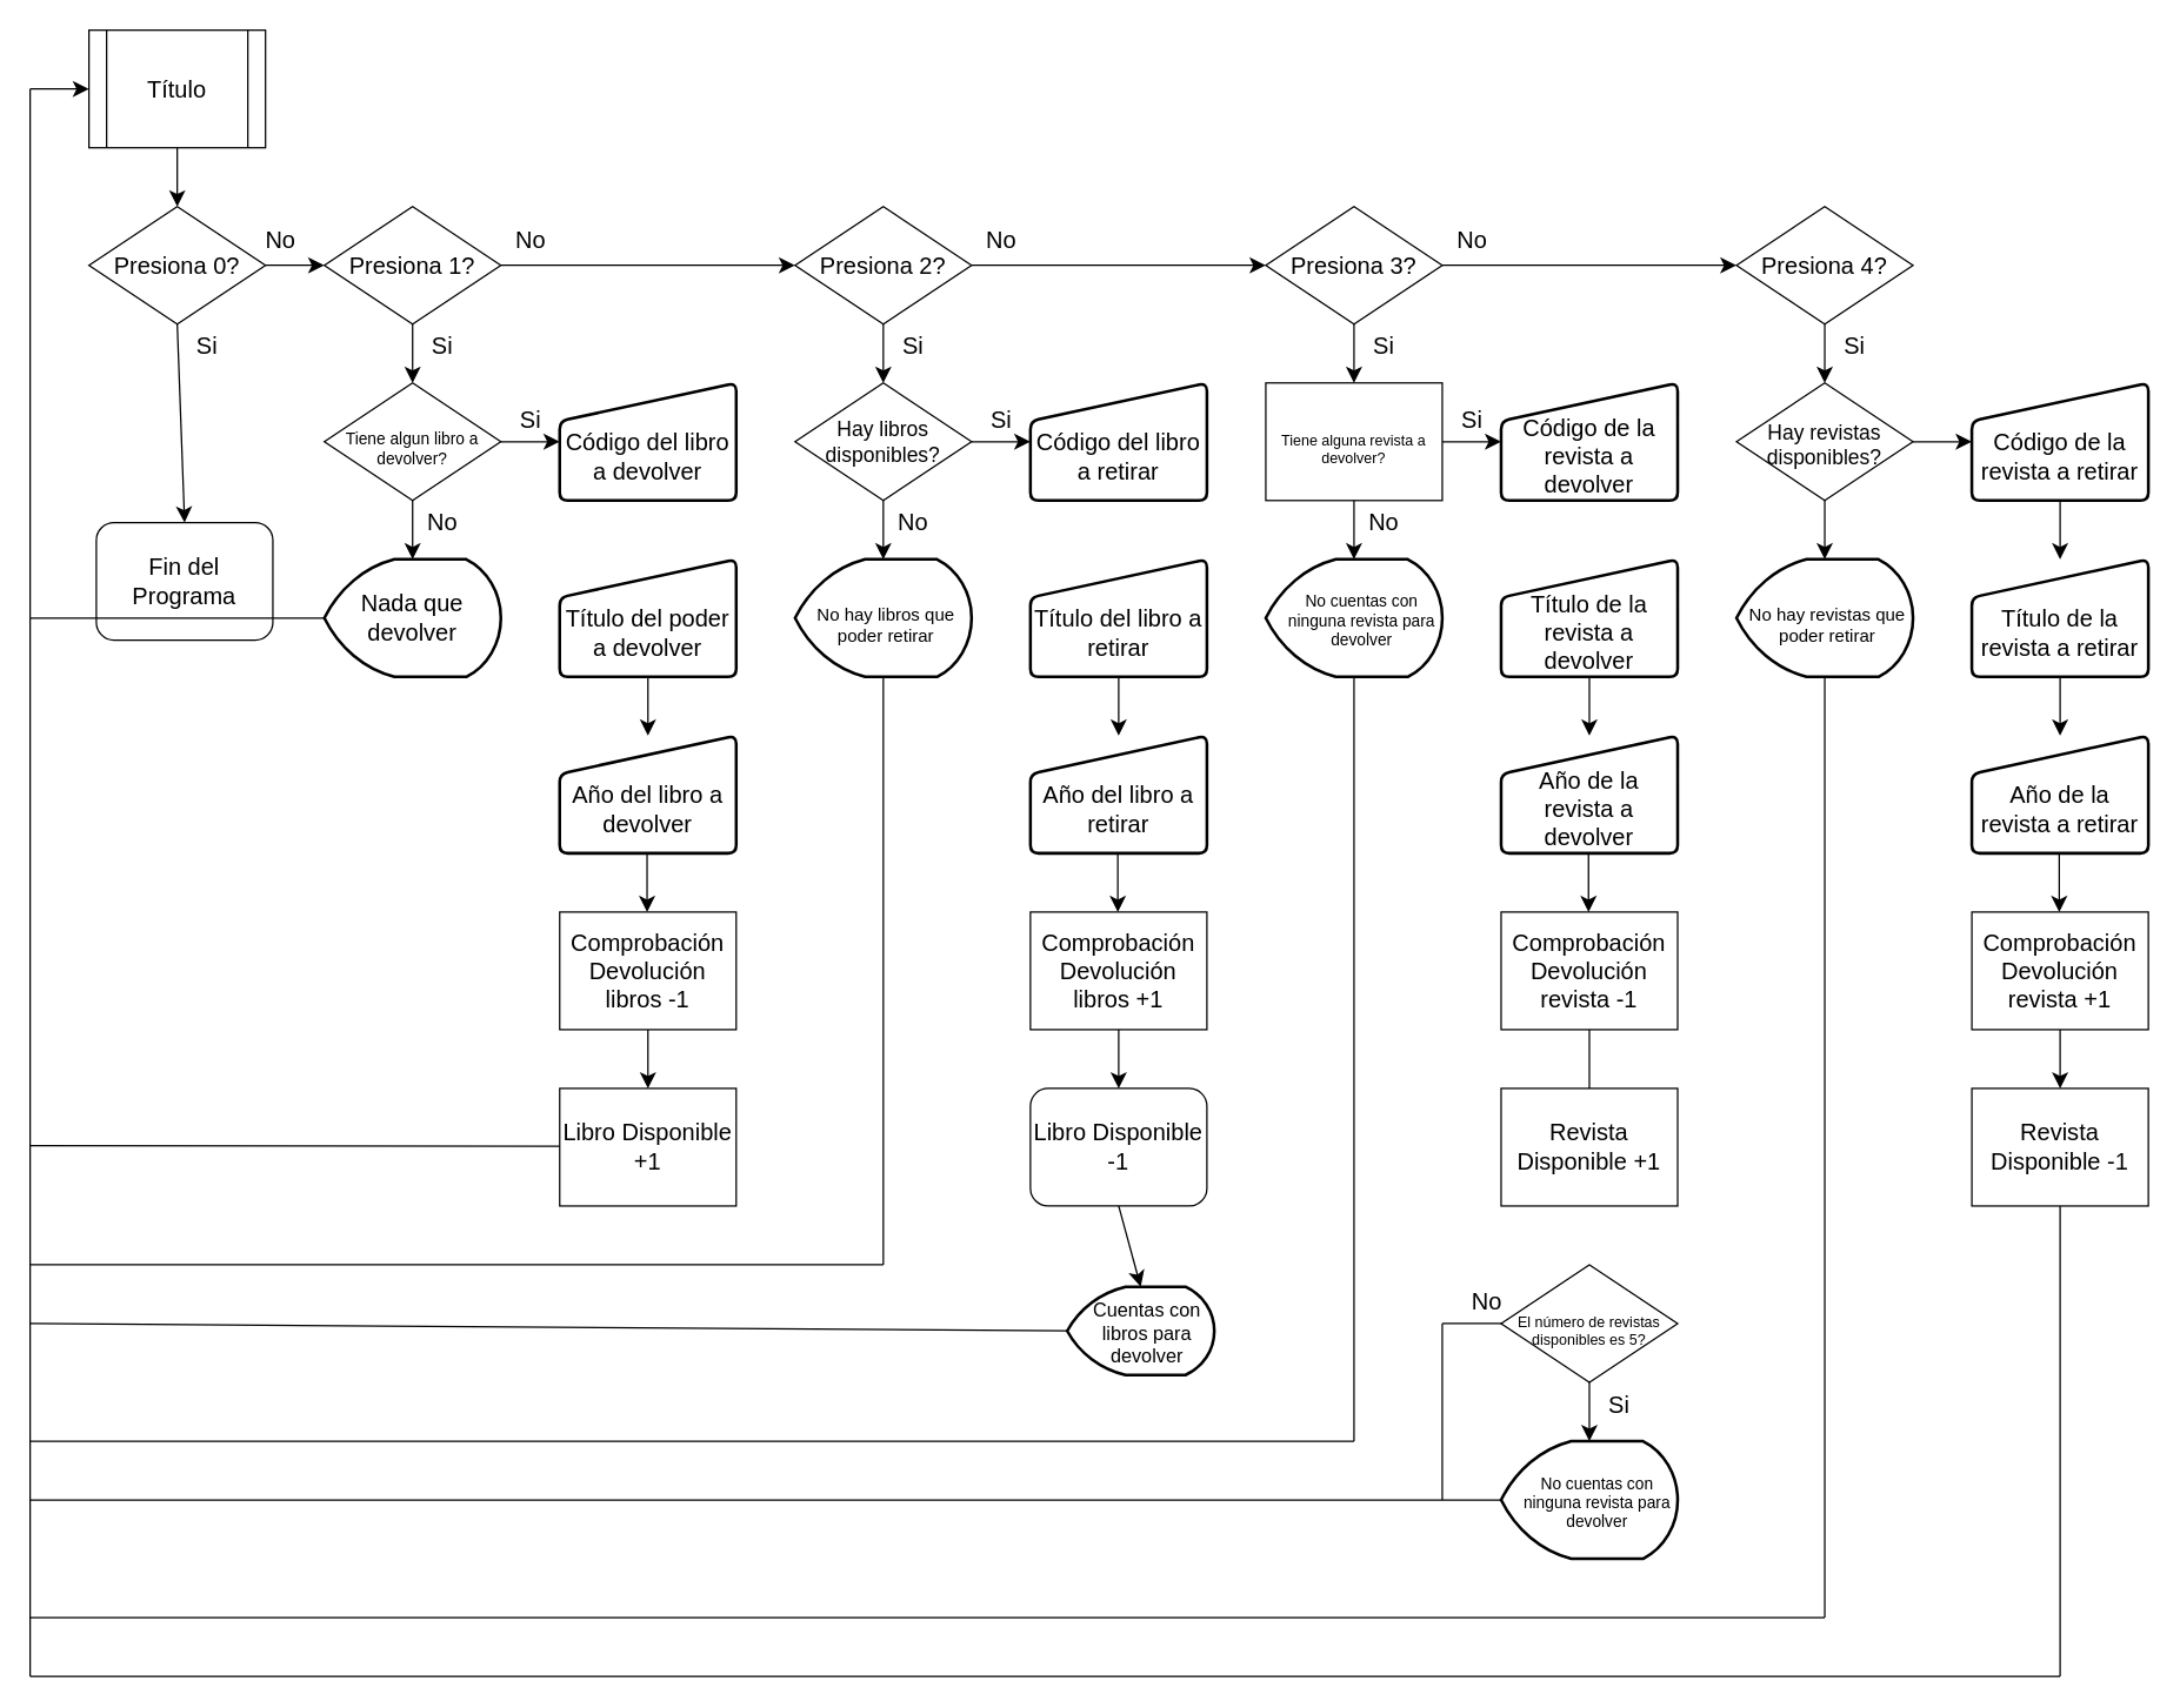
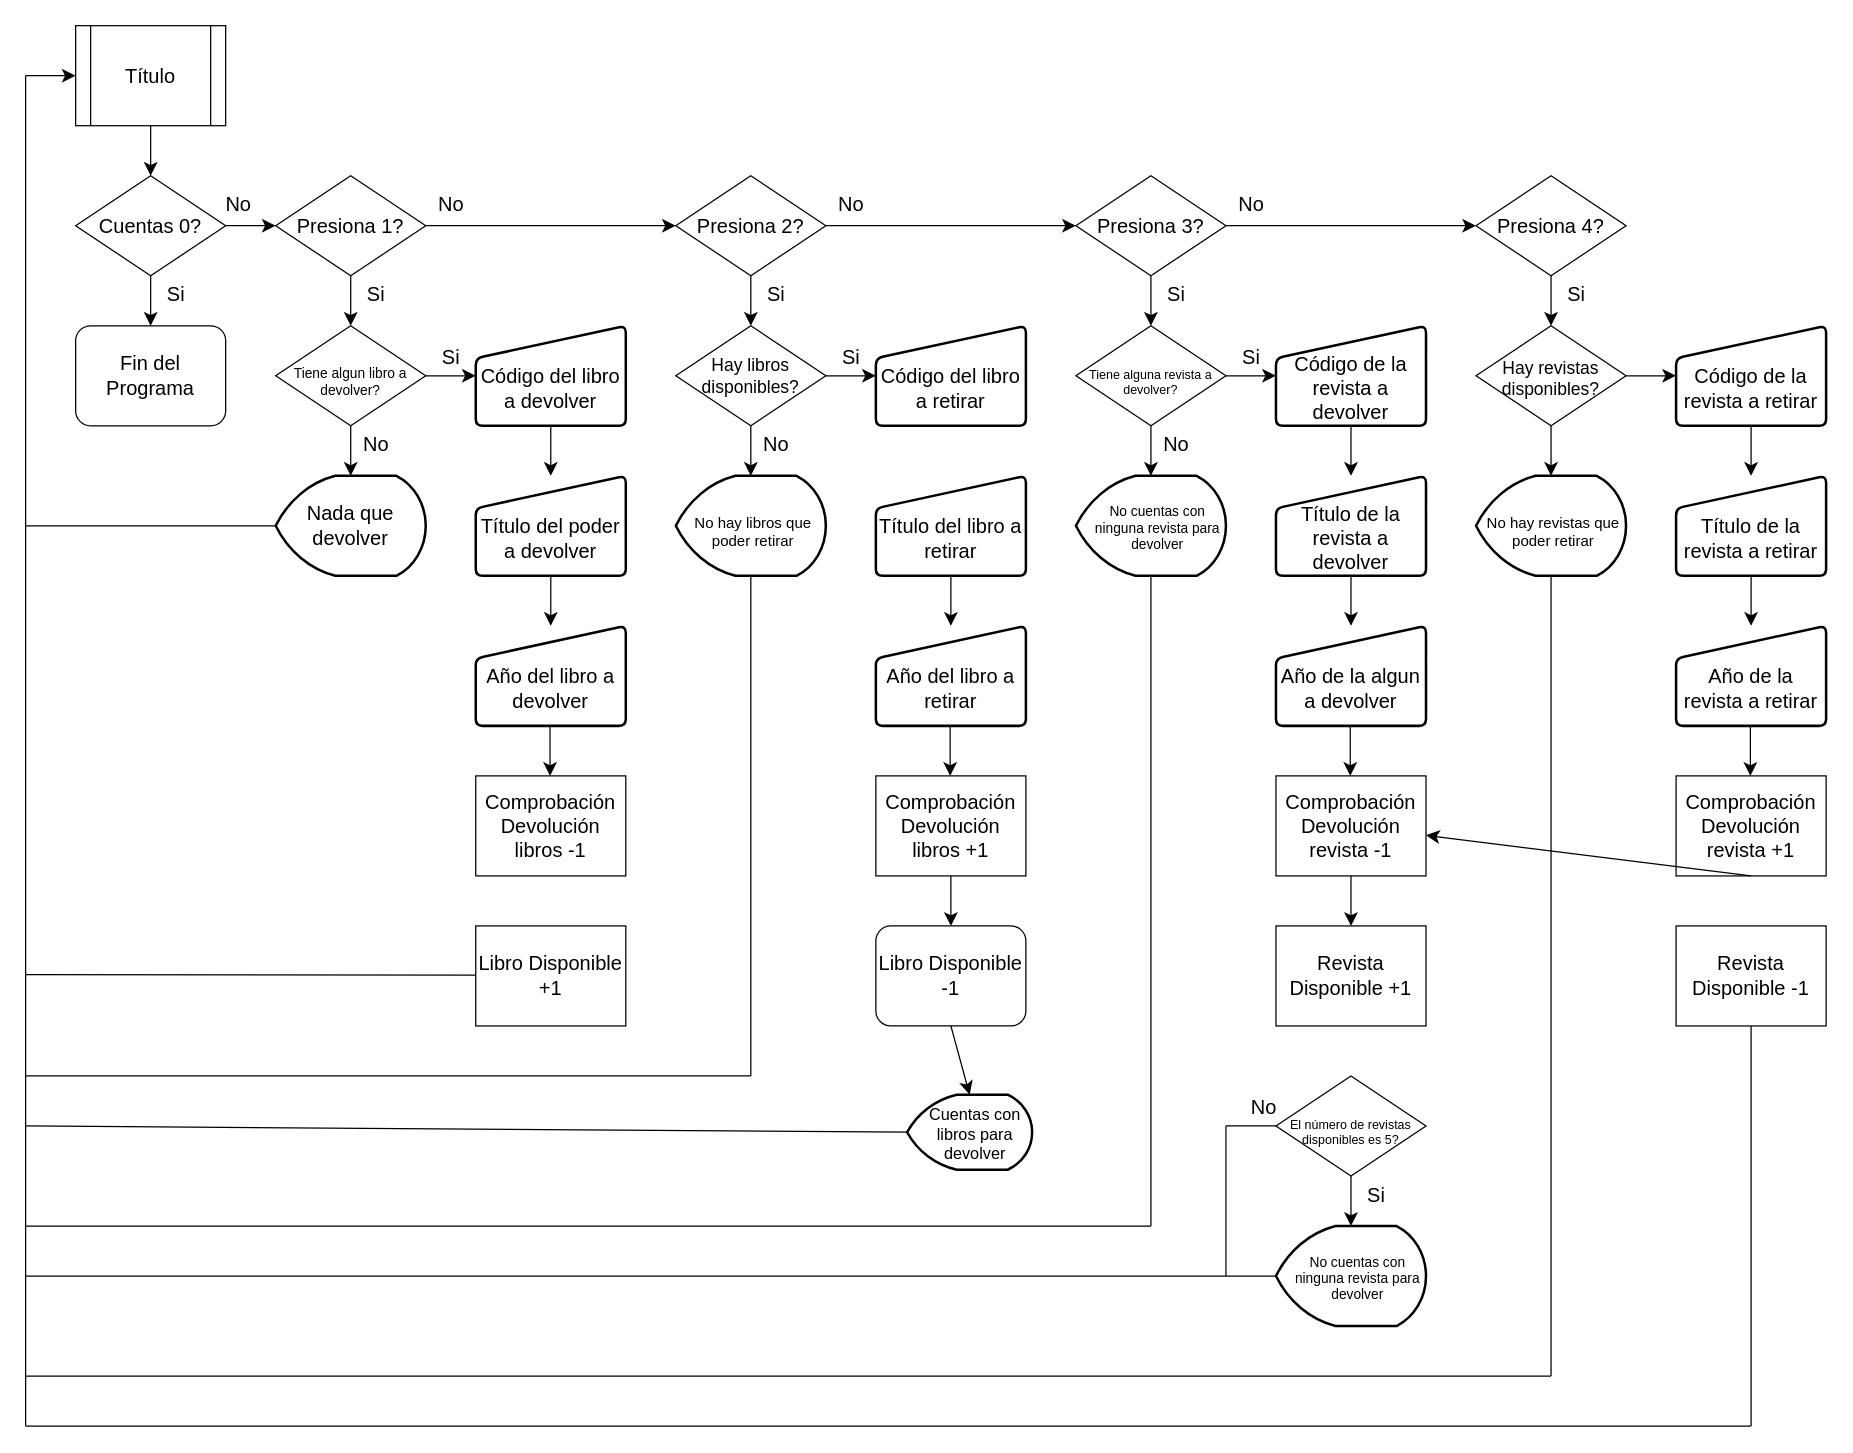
- <mxCell id="9" value="Presiona 0?" style="rhombus;whiteSpace=wrap;html=1;fontSize=16;" parent="1" vertex="1"><mxGeometry x="60" y="140" width="120" height="80" as="geometry" /></mxCell>
+ <mxCell id="9" value="Cuentas 0?" style="rhombus;whiteSpace=wrap;html=1;fontSize=16;" parent="1" vertex="1"><mxGeometry x="60" y="140" width="120" height="80" as="geometry" /></mxCell>
- <mxCell id="62" value="Tiene alguna revista a devolver?" style="whiteSpace=wrap;html=1;fontSize=10;verticalAlign=middle;spacingTop=10;rounded=0;" parent="1" vertex="1"><mxGeometry x="860" y="260" width="120" height="80" as="geometry" /></mxCell>
+ <mxCell id="62" value="Tiene alguna revista a devolver?" style="rhombus;whiteSpace=wrap;html=1;fontSize=10;verticalAlign=middle;spacingTop=10;" parent="1" vertex="1"><mxGeometry x="860" y="260" width="120" height="80" as="geometry" /></mxCell>
+ <mxCell id="24" value="" style="endArrow=classic;html=1;rounded=0;fontSize=12;startSize=8;endSize=8;edgeStyle=none;curved=1;exitX=0.5;exitY=1;exitDx=0;exitDy=0;entryX=0.5;entryY=0;entryDx=0;entryDy=0;" parent="1" source="22" target="23" edge="1"><mxGeometry width="50" height="50" relative="1" as="geometry"><mxPoint x="360" y="450" as="sourcePoint" /><mxPoint x="410" y="520" as="targetPoint" /></mxGeometry></mxCell>
+ <mxCell id="70" value="" style="endArrow=classic;html=1;rounded=0;fontSize=12;startSize=8;endSize=8;edgeStyle=none;curved=1;exitX=0.5;exitY=1;exitDx=0;exitDy=0;entryX=0.5;entryY=0;entryDx=0;entryDy=0;" parent="1" source="68" target="69" edge="1"><mxGeometry width="50" height="50" relative="1" as="geometry"><mxPoint x="1000" y="450" as="sourcePoint" /><mxPoint x="1050" y="520" as="targetPoint" /></mxGeometry></mxCell>
- <mxCell id="3" value="Fin del Programa" style="rounded=1;whiteSpace=wrap;html=1;fontSize=16;" parent="1" vertex="1"><mxGeometry x="65" y="355" width="120" height="80" as="geometry" /></mxCell>
+ <mxCell id="3" value="Fin del Programa" style="rounded=1;whiteSpace=wrap;html=1;fontSize=16;" parent="1" vertex="1"><mxGeometry x="60" y="260" width="120" height="80" as="geometry" /></mxCell>
- <mxCell id="71" value="Año de la revista a devolver" style="html=1;strokeWidth=2;shape=manualInput;whiteSpace=wrap;rounded=1;size=26;arcSize=11;fontSize=16;spacingTop=20;" parent="1" vertex="1"><mxGeometry x="1020" y="500" width="120" height="80" as="geometry" /></mxCell>
+ <mxCell id="71" value="Año de la algun a devolver" style="html=1;strokeWidth=2;shape=manualInput;whiteSpace=wrap;rounded=1;size=26;arcSize=11;fontSize=16;spacingTop=20;" parent="1" vertex="1"><mxGeometry x="1020" y="500" width="120" height="80" as="geometry" /></mxCell>
- <mxCell id="32" value="" style="endArrow=classic;html=1;rounded=0;fontSize=12;startSize=8;endSize=8;edgeStyle=none;curved=1;entryX=0.5;entryY=0;entryDx=0;entryDy=0;exitX=0.5;exitY=1;exitDx=0;exitDy=0;" parent="1" source="29" target="30" edge="1"><mxGeometry width="50" height="50" relative="1" as="geometry"><mxPoint x="434" y="700" as="sourcePoint" /><mxPoint x="404" y="750" as="targetPoint" /></mxGeometry></mxCell>
- <mxCell id="102" value="" style="endArrow=classic;html=1;rounded=0;fontSize=12;startSize=8;endSize=8;edgeStyle=none;curved=1;entryX=0.5;entryY=0;entryDx=0;entryDy=0;exitX=0.5;exitY=1;exitDx=0;exitDy=0;" parent="1" source="99" target="100" edge="1"><mxGeometry width="50" height="50" relative="1" as="geometry"><mxPoint x="1394" y="700" as="sourcePoint" /><mxPoint x="1364" y="750" as="targetPoint" /></mxGeometry></mxCell>
+ <mxCell id="102" value="" style="endArrow=classic;html=1;rounded=0;fontSize=12;startSize=8;endSize=8;edgeStyle=none;curved=1;exitX=0.5;exitY=1;exitDx=0;exitDy=0;" parent="1" source="99" target="73" edge="1"><mxGeometry width="50" height="50" relative="1" as="geometry"><mxPoint x="1394" y="700" as="sourcePoint" /><mxPoint x="1364" y="750" as="targetPoint" /></mxGeometry></mxCell>
- <mxCell id="76" value="" style="endArrow=none;html=1;rounded=0;fontSize=12;startSize=8;endSize=8;edgeStyle=none;curved=1;entryX=0.5;entryY=0;entryDx=0;entryDy=0;exitX=0.5;exitY=1;exitDx=0;exitDy=0;" parent="1" source="73" target="74" edge="1"><mxGeometry width="50" height="50" relative="1" as="geometry"><mxPoint x="1074" y="700" as="sourcePoint" /><mxPoint x="1044" y="750" as="targetPoint" /></mxGeometry></mxCell>
+ <mxCell id="76" value="" style="endArrow=classic;html=1;rounded=0;fontSize=12;startSize=8;endSize=8;edgeStyle=none;curved=1;entryX=0.5;entryY=0;entryDx=0;entryDy=0;exitX=0.5;exitY=1;exitDx=0;exitDy=0;" parent="1" source="73" target="74" edge="1"><mxGeometry width="50" height="50" relative="1" as="geometry"><mxPoint x="1074" y="700" as="sourcePoint" /><mxPoint x="1044" y="750" as="targetPoint" /></mxGeometry></mxCell>
